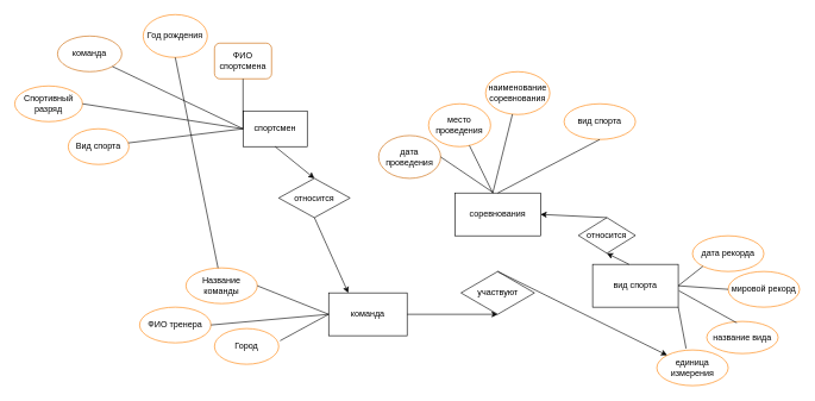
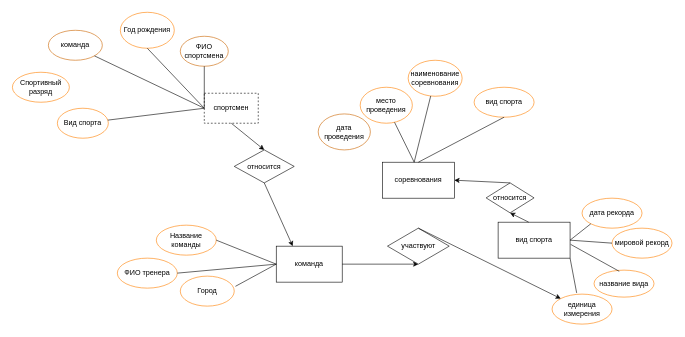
- <mxCell id="35" value="ФИО спортсмена" style="whiteSpace=wrap;html=1;strokeColor=#CC6600;fillColor=#FFFFFF;rounded=1;" vertex="1" parent="1"><mxGeometry x="300" y="60" width="80" height="50" as="geometry" /></mxCell>
+ <mxCell id="35" value="ФИО спортсмена" style="ellipse;whiteSpace=wrap;html=1;strokeColor=#CC6600;fillColor=#FFFFFF;" vertex="1" parent="1"><mxGeometry x="300" y="60" width="80" height="50" as="geometry" /></mxCell>
- <mxCell id="37" value="" style="endArrow=none;html=1;exitX=1;exitY=0.5;exitDx=0;exitDy=0;entryX=0;entryY=0.5;entryDx=0;entryDy=0;" edge="1" parent="1" source="32" target="30"><mxGeometry width="50" height="50" relative="1" as="geometry"><mxPoint x="165" y="160" as="sourcePoint" /><mxPoint x="215" y="110" as="targetPoint" /></mxGeometry></mxCell>
- <mxCell id="30" value="спортсмен" style="rounded=0;whiteSpace=wrap;html=1;strokeColor=#000000;fillColor=#FFFFFF;" vertex="1" parent="1"><mxGeometry x="340" y="155" width="90" height="50" as="geometry" /></mxCell>
+ <mxCell id="30" value="спортсмен" style="rounded=0;whiteSpace=wrap;html=1;strokeColor=#000000;fillColor=#FFFFFF;dashed=1;" vertex="1" parent="1"><mxGeometry x="340" y="155" width="90" height="50" as="geometry" /></mxCell>
- <mxCell id="39" value="" style="endArrow=none;html=1;exitX=0.5;exitY=1;exitDx=0;exitDy=0;" edge="1" parent="1" source="31" target="6"><mxGeometry width="50" height="50" relative="1" as="geometry"><mxPoint x="250" y="120" as="sourcePoint" /><mxPoint x="310" y="170" as="targetPoint" /></mxGeometry></mxCell>
+ <mxCell id="39" value="" style="endArrow=none;html=1;exitX=0.5;exitY=1;exitDx=0;exitDy=0;entryX=0;entryY=0.5;entryDx=0;entryDy=0;" edge="1" parent="1" source="31" target="30"><mxGeometry width="50" height="50" relative="1" as="geometry"><mxPoint x="250" y="120" as="sourcePoint" /><mxPoint x="310" y="170" as="targetPoint" /></mxGeometry></mxCell>
- <mxCell id="26" value="" style="endArrow=none;html=1;entryX=1;entryY=0.5;entryDx=0;entryDy=0;exitX=0.442;exitY=-0.017;exitDx=0;exitDy=0;exitPerimeter=0;" edge="1" parent="1" source="22" target="25"><mxGeometry width="50" height="50" relative="1" as="geometry"><mxPoint x="601.5" y="320" as="sourcePoint" /><mxPoint x="651.5" y="270" as="targetPoint" /></mxGeometry></mxCell>
